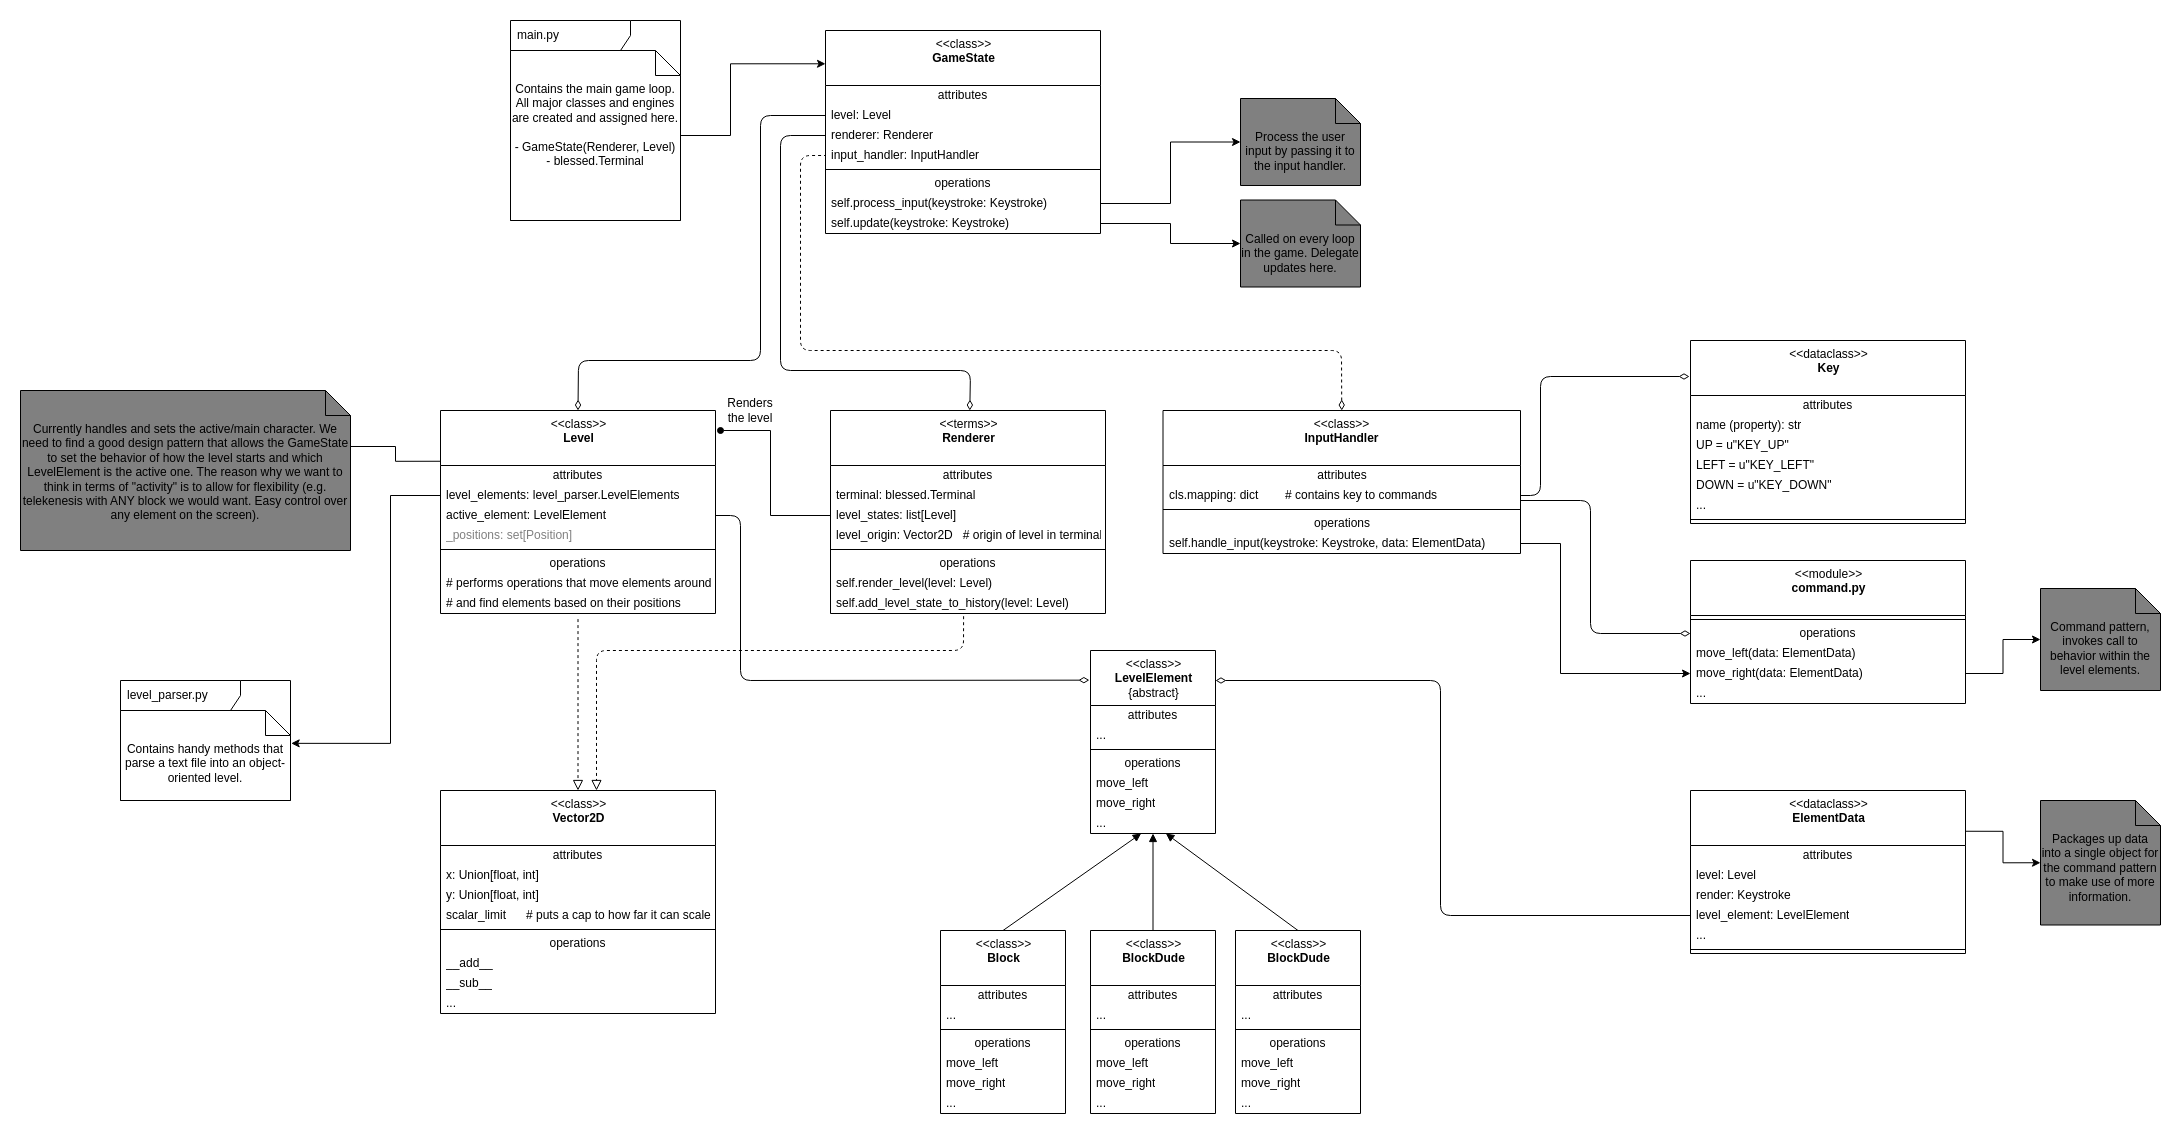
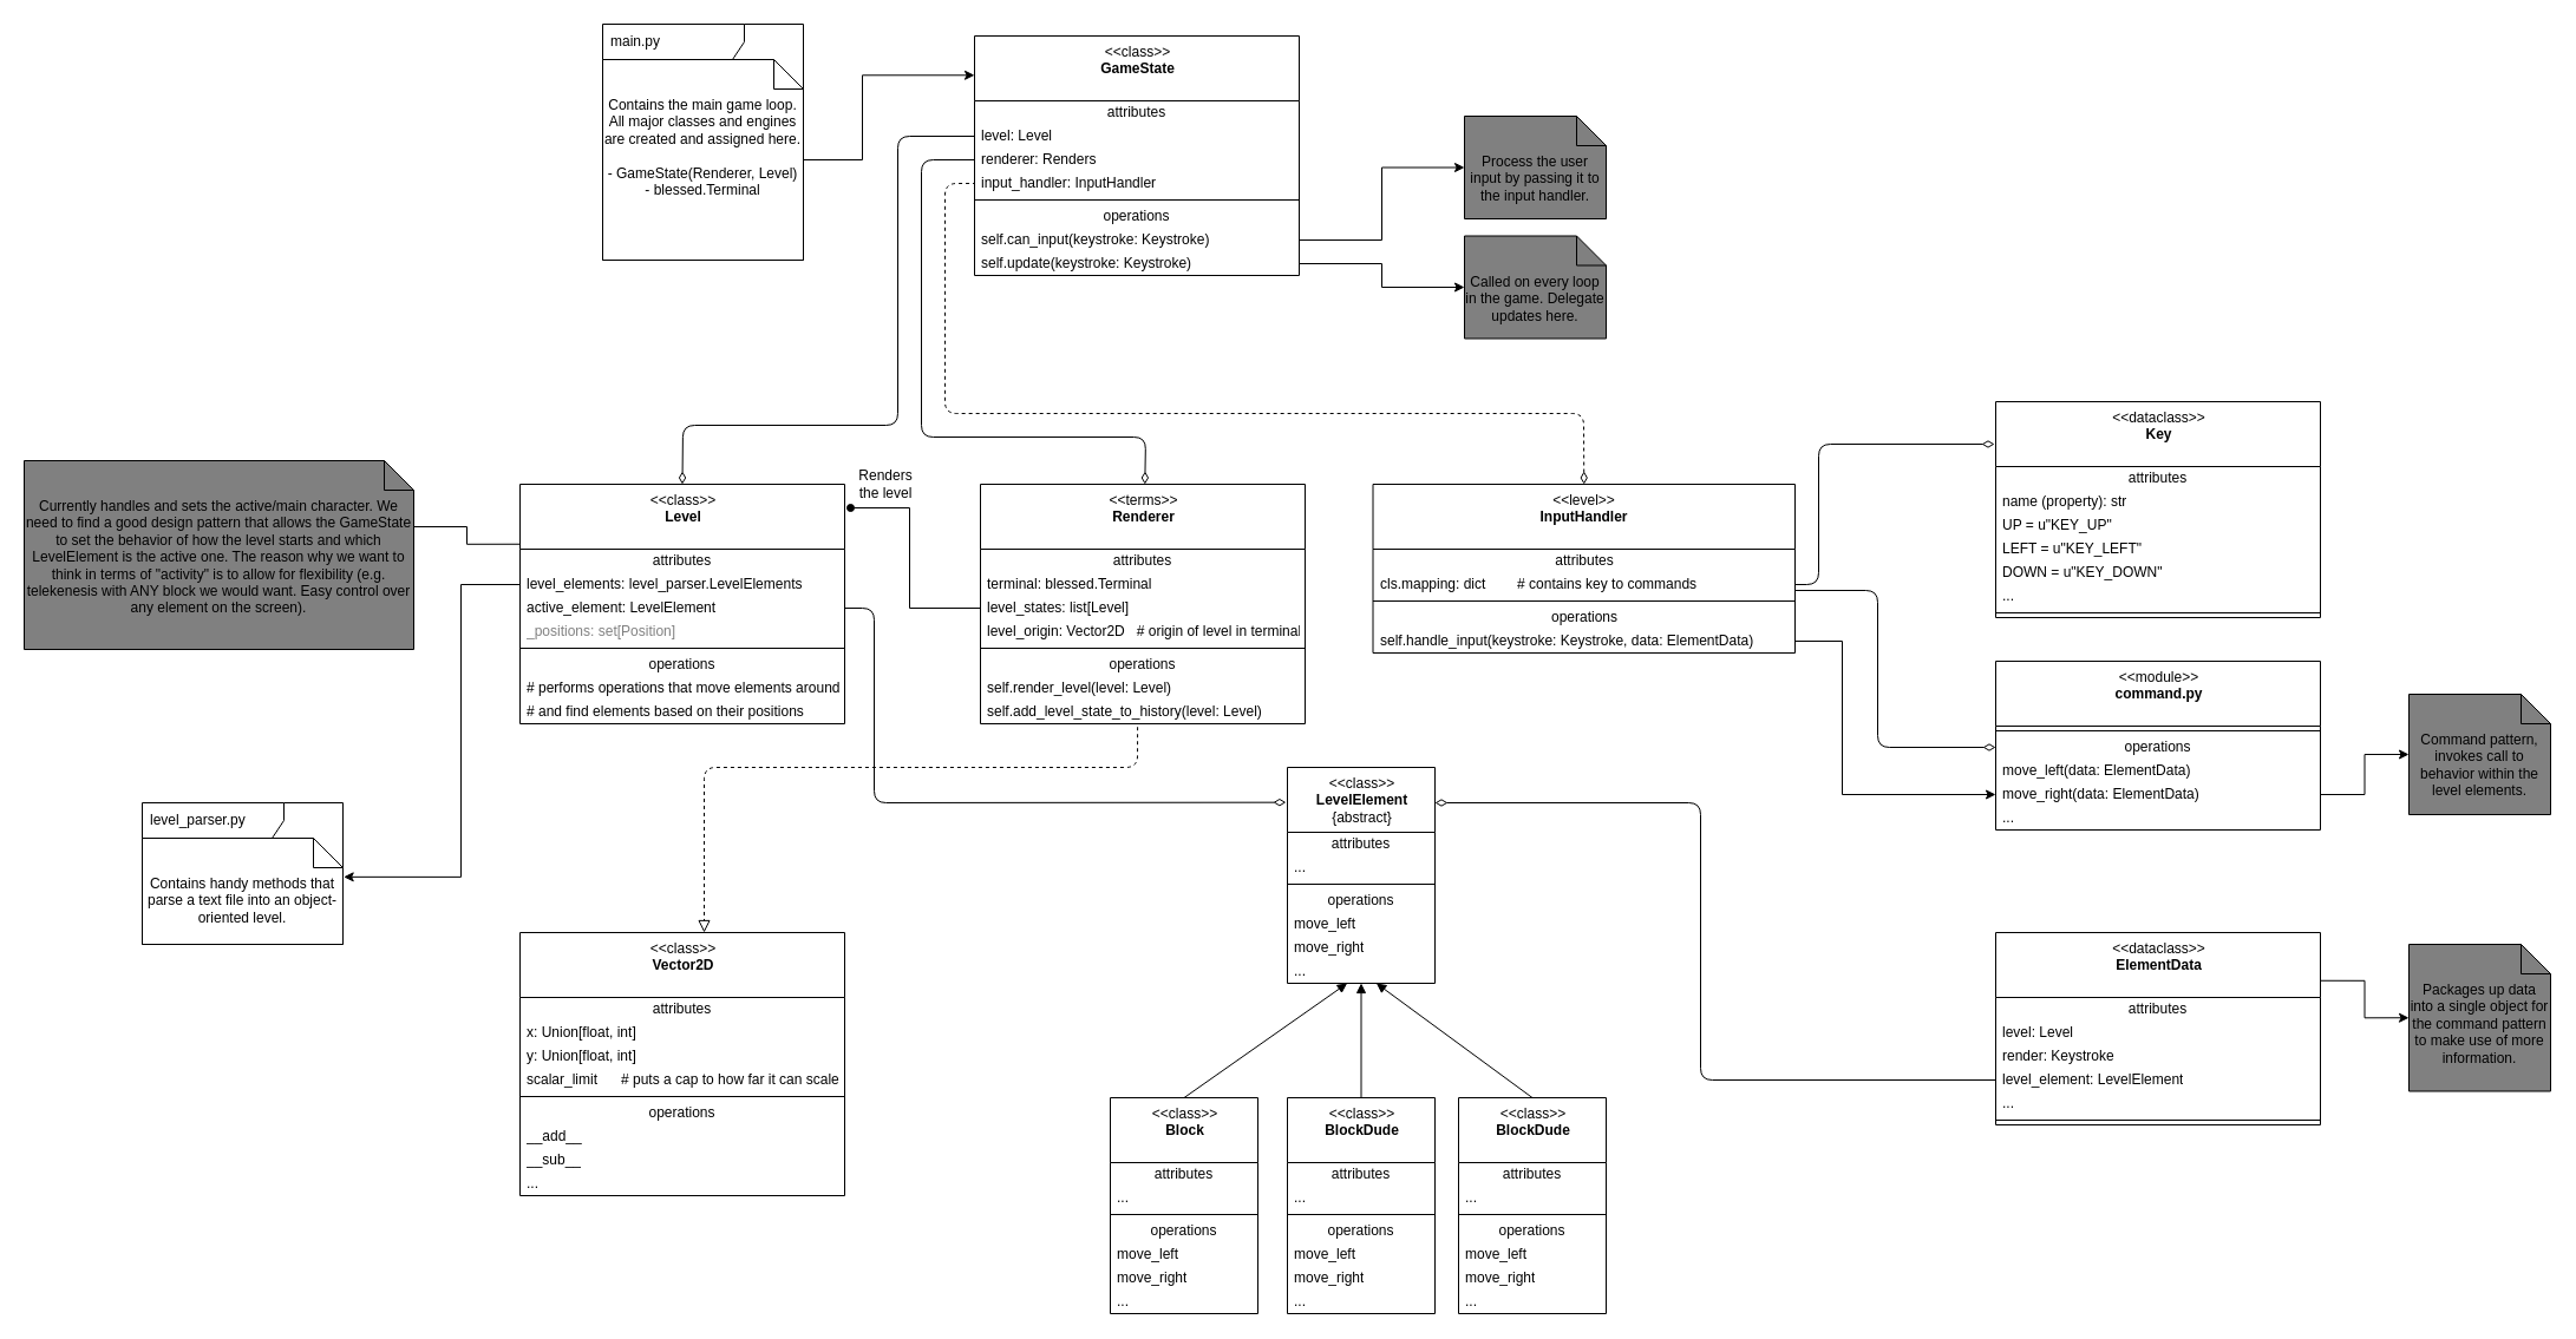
- <mxCell id="8" value="renderer: Renderer" style="text;html=1;strokeColor=none;fillColor=none;align=left;verticalAlign=middle;spacingLeft=4;spacingRight=4;overflow=hidden;rotatable=0;points=[[0,0.5],[1,0.5]];portConstraint=eastwest;" vertex="1" parent="5"><mxGeometry y="95" width="275" height="20" as="geometry" /></mxCell>
+ <mxCell id="8" value="renderer: Renders" style="text;html=1;strokeColor=none;fillColor=none;align=left;verticalAlign=middle;spacingLeft=4;spacingRight=4;overflow=hidden;rotatable=0;points=[[0,0.5],[1,0.5]];portConstraint=eastwest;" vertex="1" parent="5"><mxGeometry y="95" width="275" height="20" as="geometry" /></mxCell>
- <mxCell id="12" value="self.process_input(keystroke: Keystroke)" style="text;html=1;strokeColor=none;fillColor=none;align=left;verticalAlign=middle;spacingLeft=4;spacingRight=4;overflow=hidden;rotatable=0;points=[[0,0.5],[1,0.5]];portConstraint=eastwest;" vertex="1" parent="5"><mxGeometry y="163" width="275" height="20" as="geometry" /></mxCell>
+ <mxCell id="12" value="self.can_input(keystroke: Keystroke)" style="text;html=1;strokeColor=none;fillColor=none;align=left;verticalAlign=middle;spacingLeft=4;spacingRight=4;overflow=hidden;rotatable=0;points=[[0,0.5],[1,0.5]];portConstraint=eastwest;" vertex="1" parent="5"><mxGeometry y="163" width="275" height="20" as="geometry" /></mxCell>
- <mxCell id="40" value="&amp;lt;&amp;lt;class&amp;gt;&amp;gt;&lt;br&gt;&lt;b&gt;InputHandler&lt;/b&gt;" style="swimlane;fontStyle=0;align=center;verticalAlign=top;childLayout=stackLayout;horizontal=1;startSize=55;horizontalStack=0;resizeParent=1;resizeParentMax=0;resizeLast=0;collapsible=0;marginBottom=0;html=1;" vertex="1" parent="1"><mxGeometry x="1162.5" y="410" width="357.5" height="143" as="geometry" /></mxCell>
+ <mxCell id="40" value="&amp;lt;&amp;lt;level&amp;gt;&amp;gt;&lt;br&gt;&lt;b&gt;InputHandler&lt;/b&gt;" style="swimlane;fontStyle=0;align=center;verticalAlign=top;childLayout=stackLayout;horizontal=1;startSize=55;horizontalStack=0;resizeParent=1;resizeParentMax=0;resizeLast=0;collapsible=0;marginBottom=0;html=1;" vertex="1" parent="1"><mxGeometry x="1162.5" y="410" width="357.5" height="143" as="geometry" /></mxCell>
- <mxCell id="84" value="" style="endArrow=block;startArrow=none;endFill=0;startFill=0;endSize=8;html=1;verticalAlign=bottom;dashed=1;labelBackgroundColor=none;exitX=0.5;exitY=1.279;exitDx=0;exitDy=0;exitPerimeter=0;entryX=0.5;entryY=0;entryDx=0;entryDy=0;" edge="1" parent="1" source="27" target="74"><mxGeometry width="160" relative="1" as="geometry"><mxPoint x="540" y="650" as="sourcePoint" /><mxPoint x="700" y="650" as="targetPoint" /></mxGeometry></mxCell>
